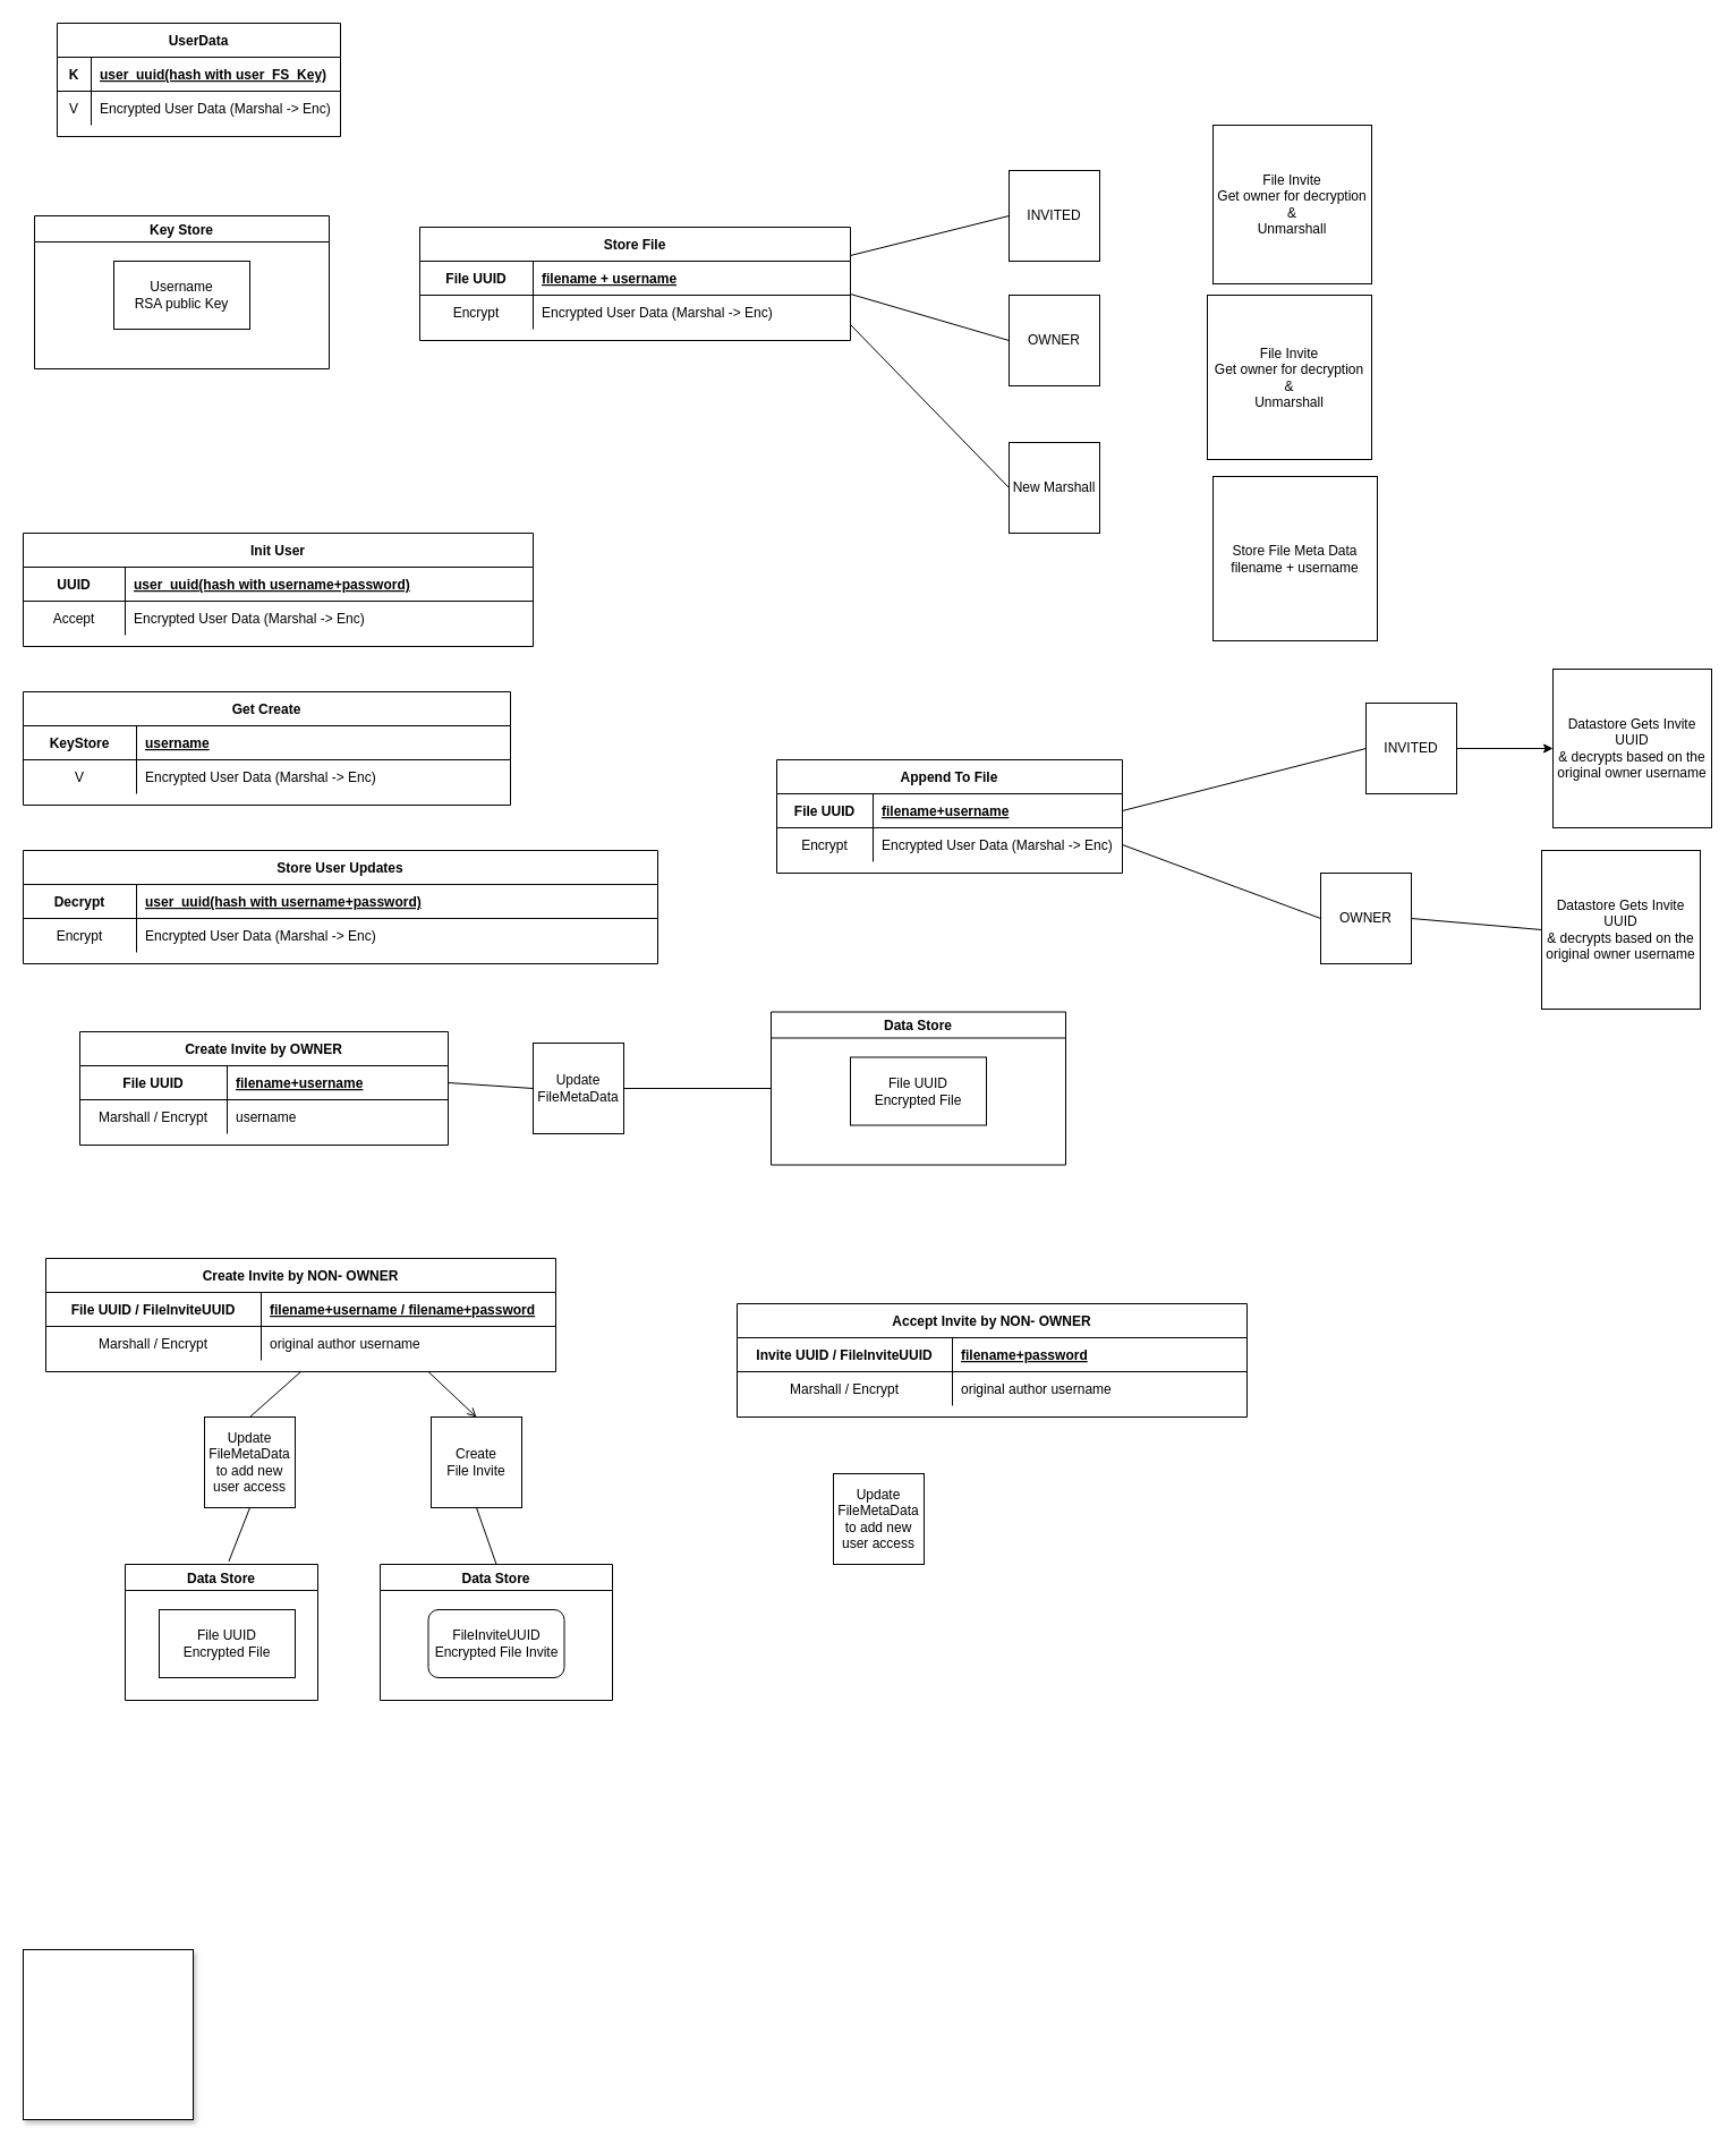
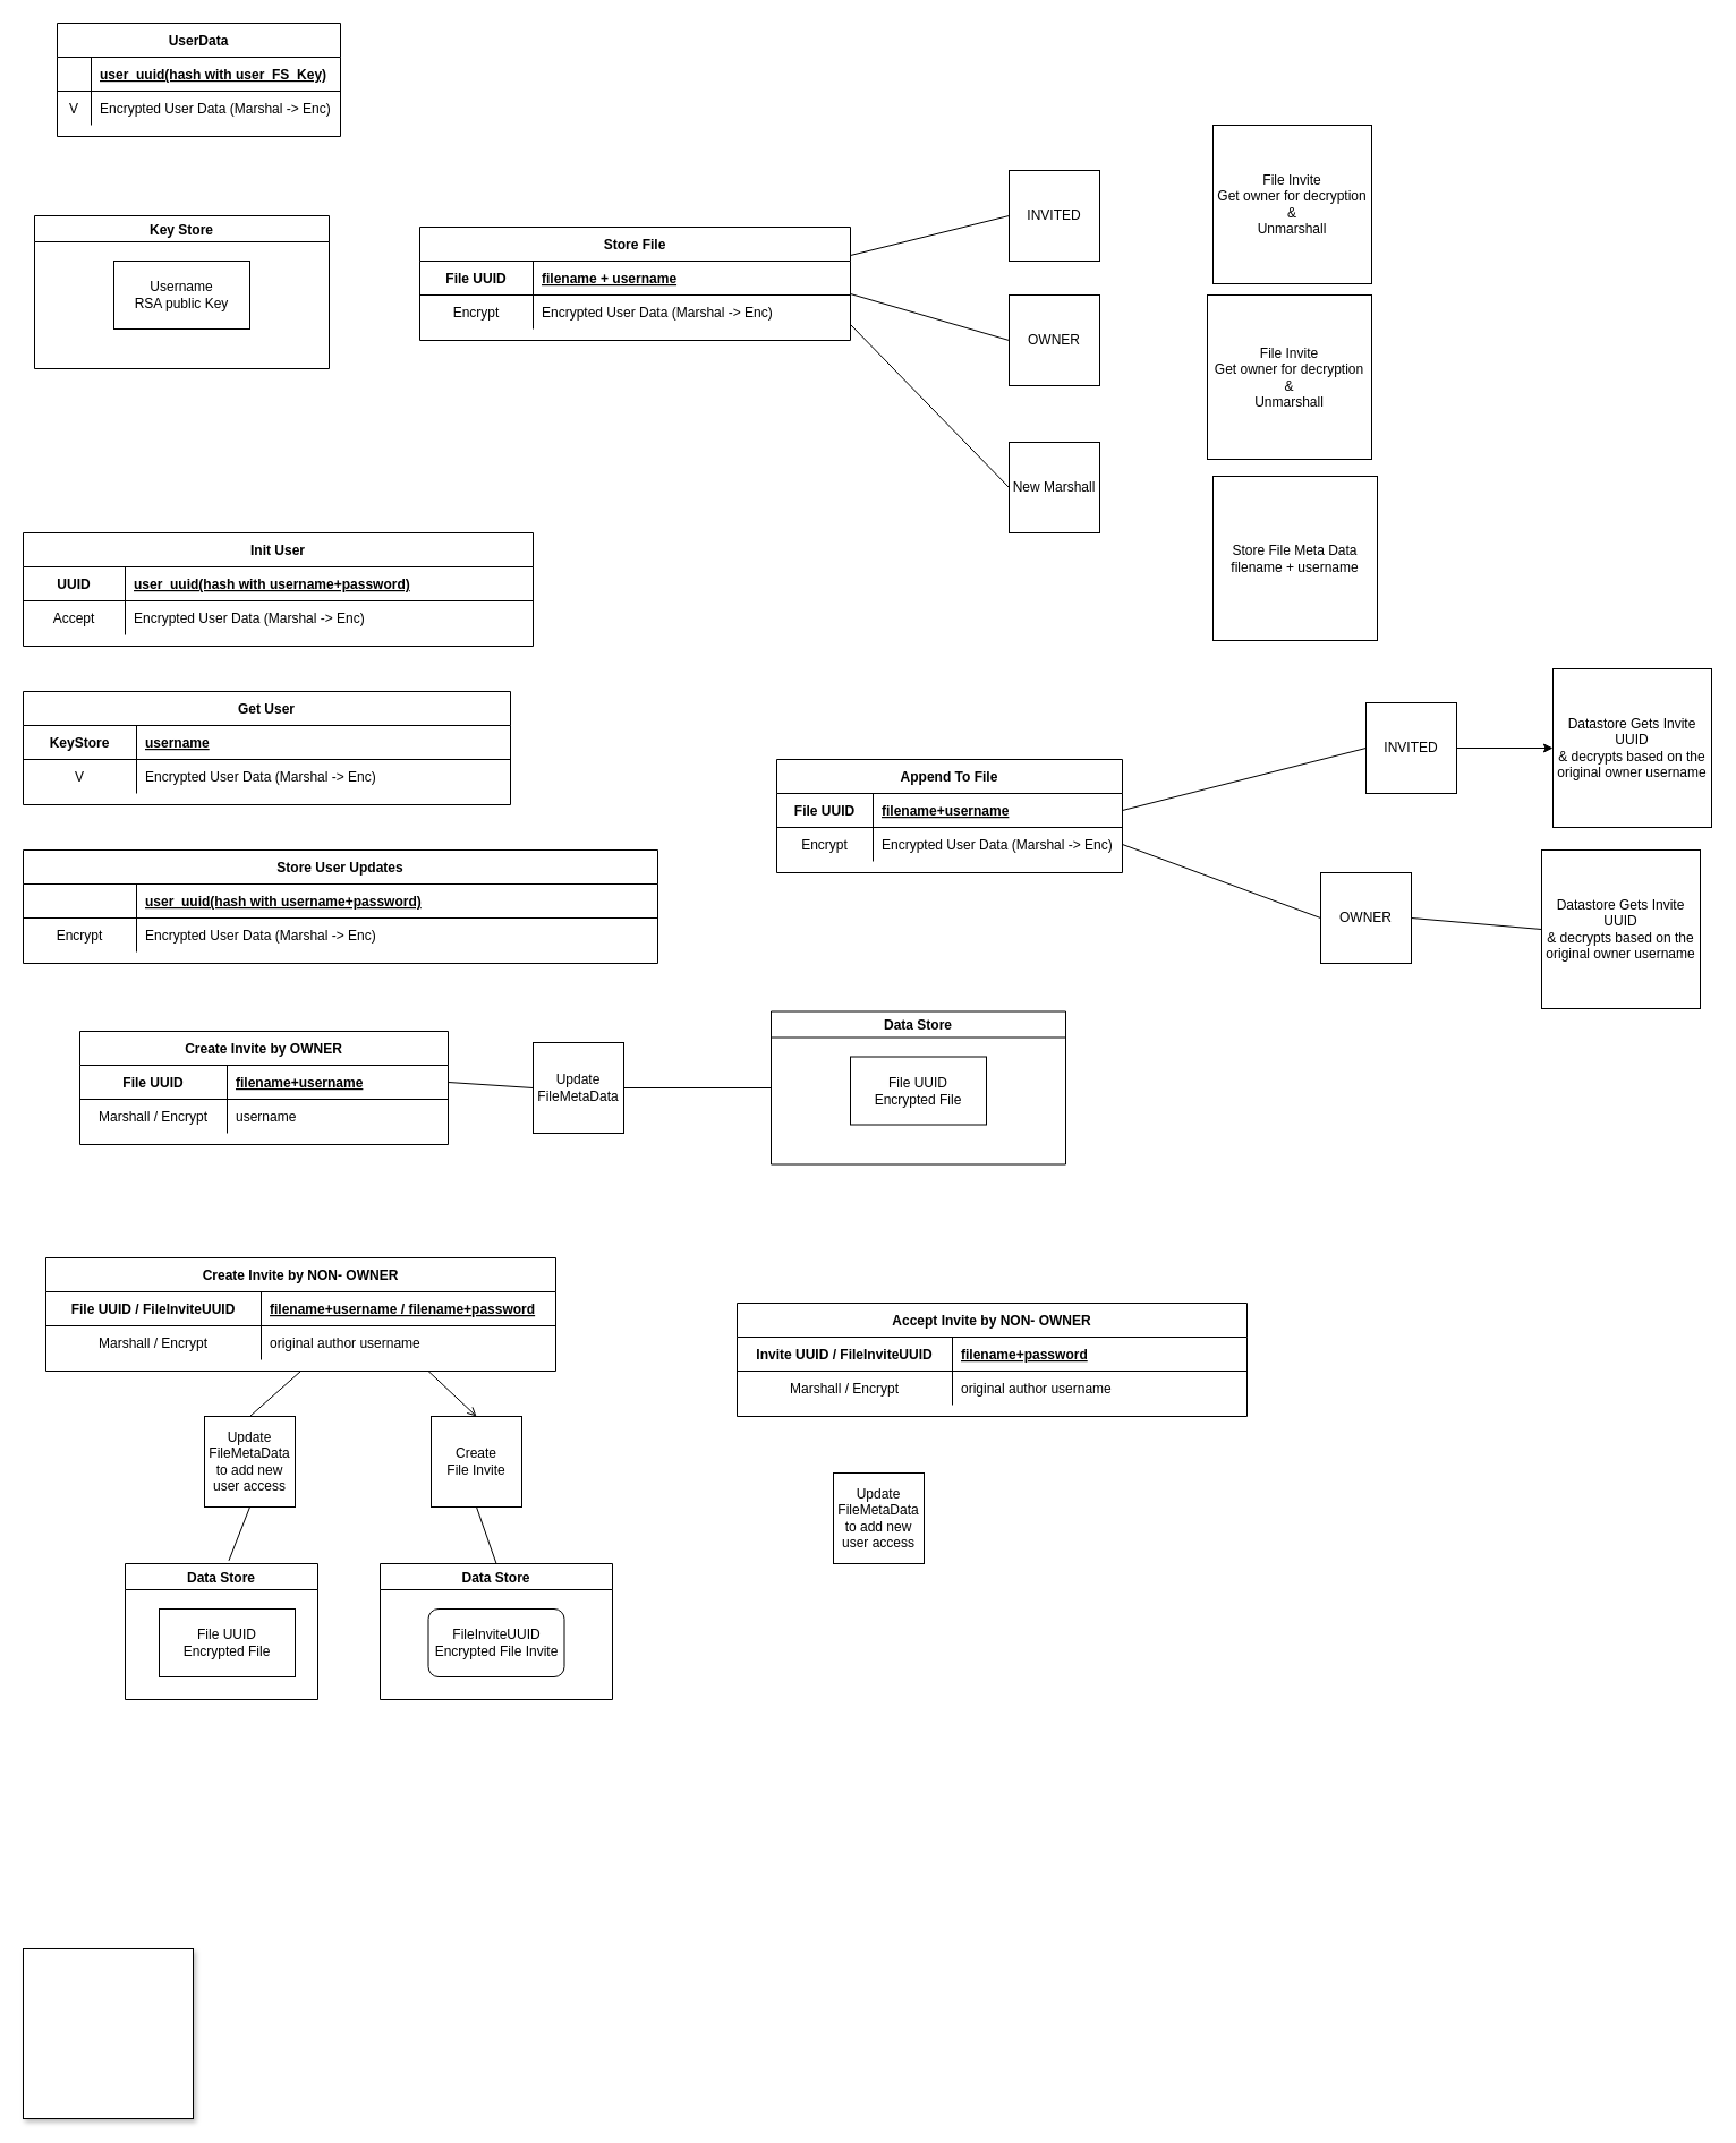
- <mxCell id="4" value="K" style="shape=partialRectangle;overflow=hidden;connectable=0;fillColor=none;top=0;left=0;bottom=0;right=0;fontStyle=1;" parent="3" vertex="1"><mxGeometry width="30" height="30" as="geometry" /></mxCell>
- <mxCell id="25" value="Get Create" style="shape=table;startSize=30;container=1;collapsible=1;childLayout=tableLayout;fixedRows=1;rowLines=0;fontStyle=1;align=center;resizeLast=1;" vertex="1" parent="1"><mxGeometry x="20" y="610" width="430" height="100" as="geometry" /></mxCell>
+ <mxCell id="25" value="Get User" style="shape=table;startSize=30;container=1;collapsible=1;childLayout=tableLayout;fixedRows=1;rowLines=0;fontStyle=1;align=center;resizeLast=1;" vertex="1" parent="1"><mxGeometry x="20" y="610" width="430" height="100" as="geometry" /></mxCell>
- <mxCell id="20" value="Decrypt" style="shape=partialRectangle;overflow=hidden;connectable=0;fillColor=none;top=0;left=0;bottom=0;right=0;fontStyle=1;" vertex="1" parent="19"><mxGeometry width="100" height="30" as="geometry"><mxRectangle width="100" height="30" as="alternateBounds" /></mxGeometry></mxCell>
